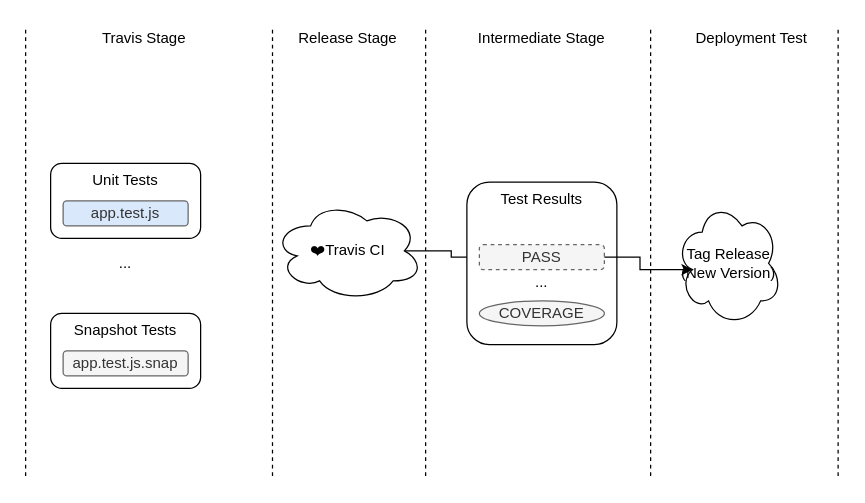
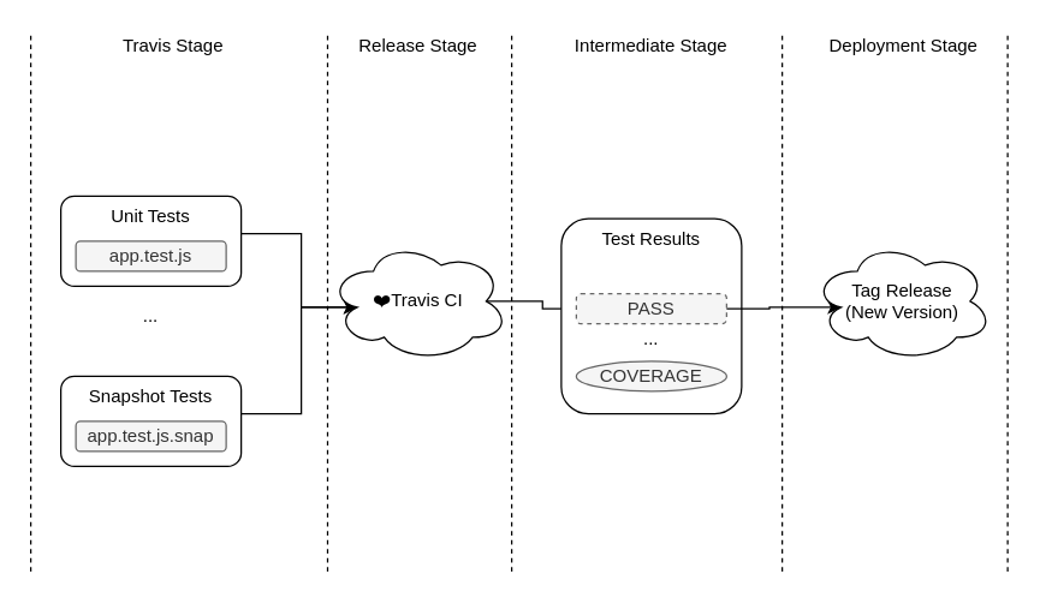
- <mxCell id="24" value="Deployment Test" style="text;html=1;strokeColor=none;fillColor=none;align=center;verticalAlign=middle;whiteSpace=wrap;rounded=0;" parent="1" vertex="1"><mxGeometry x="540" y="20" width="122" height="20" as="geometry" /></mxCell>
+ <mxCell id="24" value="Deployment Stage" style="text;html=1;strokeColor=none;fillColor=none;align=center;verticalAlign=middle;whiteSpace=wrap;rounded=0;" parent="1" vertex="1"><mxGeometry x="540" y="20" width="122" height="20" as="geometry" /></mxCell>
+ <mxCell id="2" style="edgeStyle=orthogonalEdgeStyle;rounded=0;orthogonalLoop=1;jettySize=auto;html=1;entryX=0.16;entryY=0.55;entryDx=0;entryDy=0;entryPerimeter=0;" parent="1" source="3" target="10" edge="1"><mxGeometry relative="1" as="geometry"><Array as="points"><mxPoint x="200" y="155" /><mxPoint x="200" y="204" /></Array></mxGeometry></mxCell>
- <mxCell id="5" value="app.test.js" style="rounded=1;whiteSpace=wrap;html=1;fillColor=#dae8fc;strokeColor=#666666;fontColor=#333333;" parent="1" vertex="1"><mxGeometry x="50" y="160" width="100" height="20" as="geometry" /></mxCell>
+ <mxCell id="5" value="app.test.js" style="rounded=1;whiteSpace=wrap;html=1;fillColor=#f5f5f5;strokeColor=#666666;fontColor=#333333;" parent="1" vertex="1"><mxGeometry x="50" y="160" width="100" height="20" as="geometry" /></mxCell>
- <mxCell id="19" value="Tag Release&lt;br&gt;(New Version)" style="ellipse;shape=cloud;whiteSpace=wrap;html=1;" parent="1" vertex="1"><mxGeometry x="540" y="160" width="85" height="100" as="geometry" /></mxCell>
+ <mxCell id="19" value="Tag Release&lt;br&gt;(New Version)" style="ellipse;shape=cloud;whiteSpace=wrap;html=1;" parent="1" vertex="1"><mxGeometry x="540" y="160" width="120" height="80" as="geometry" /></mxCell>
+ <mxCell id="6" style="edgeStyle=orthogonalEdgeStyle;rounded=0;orthogonalLoop=1;jettySize=auto;html=1;entryX=0.16;entryY=0.55;entryDx=0;entryDy=0;entryPerimeter=0;" parent="1" source="7" target="10" edge="1"><mxGeometry relative="1" as="geometry"><Array as="points"><mxPoint x="200" y="275" /><mxPoint x="200" y="204" /></Array></mxGeometry></mxCell>
